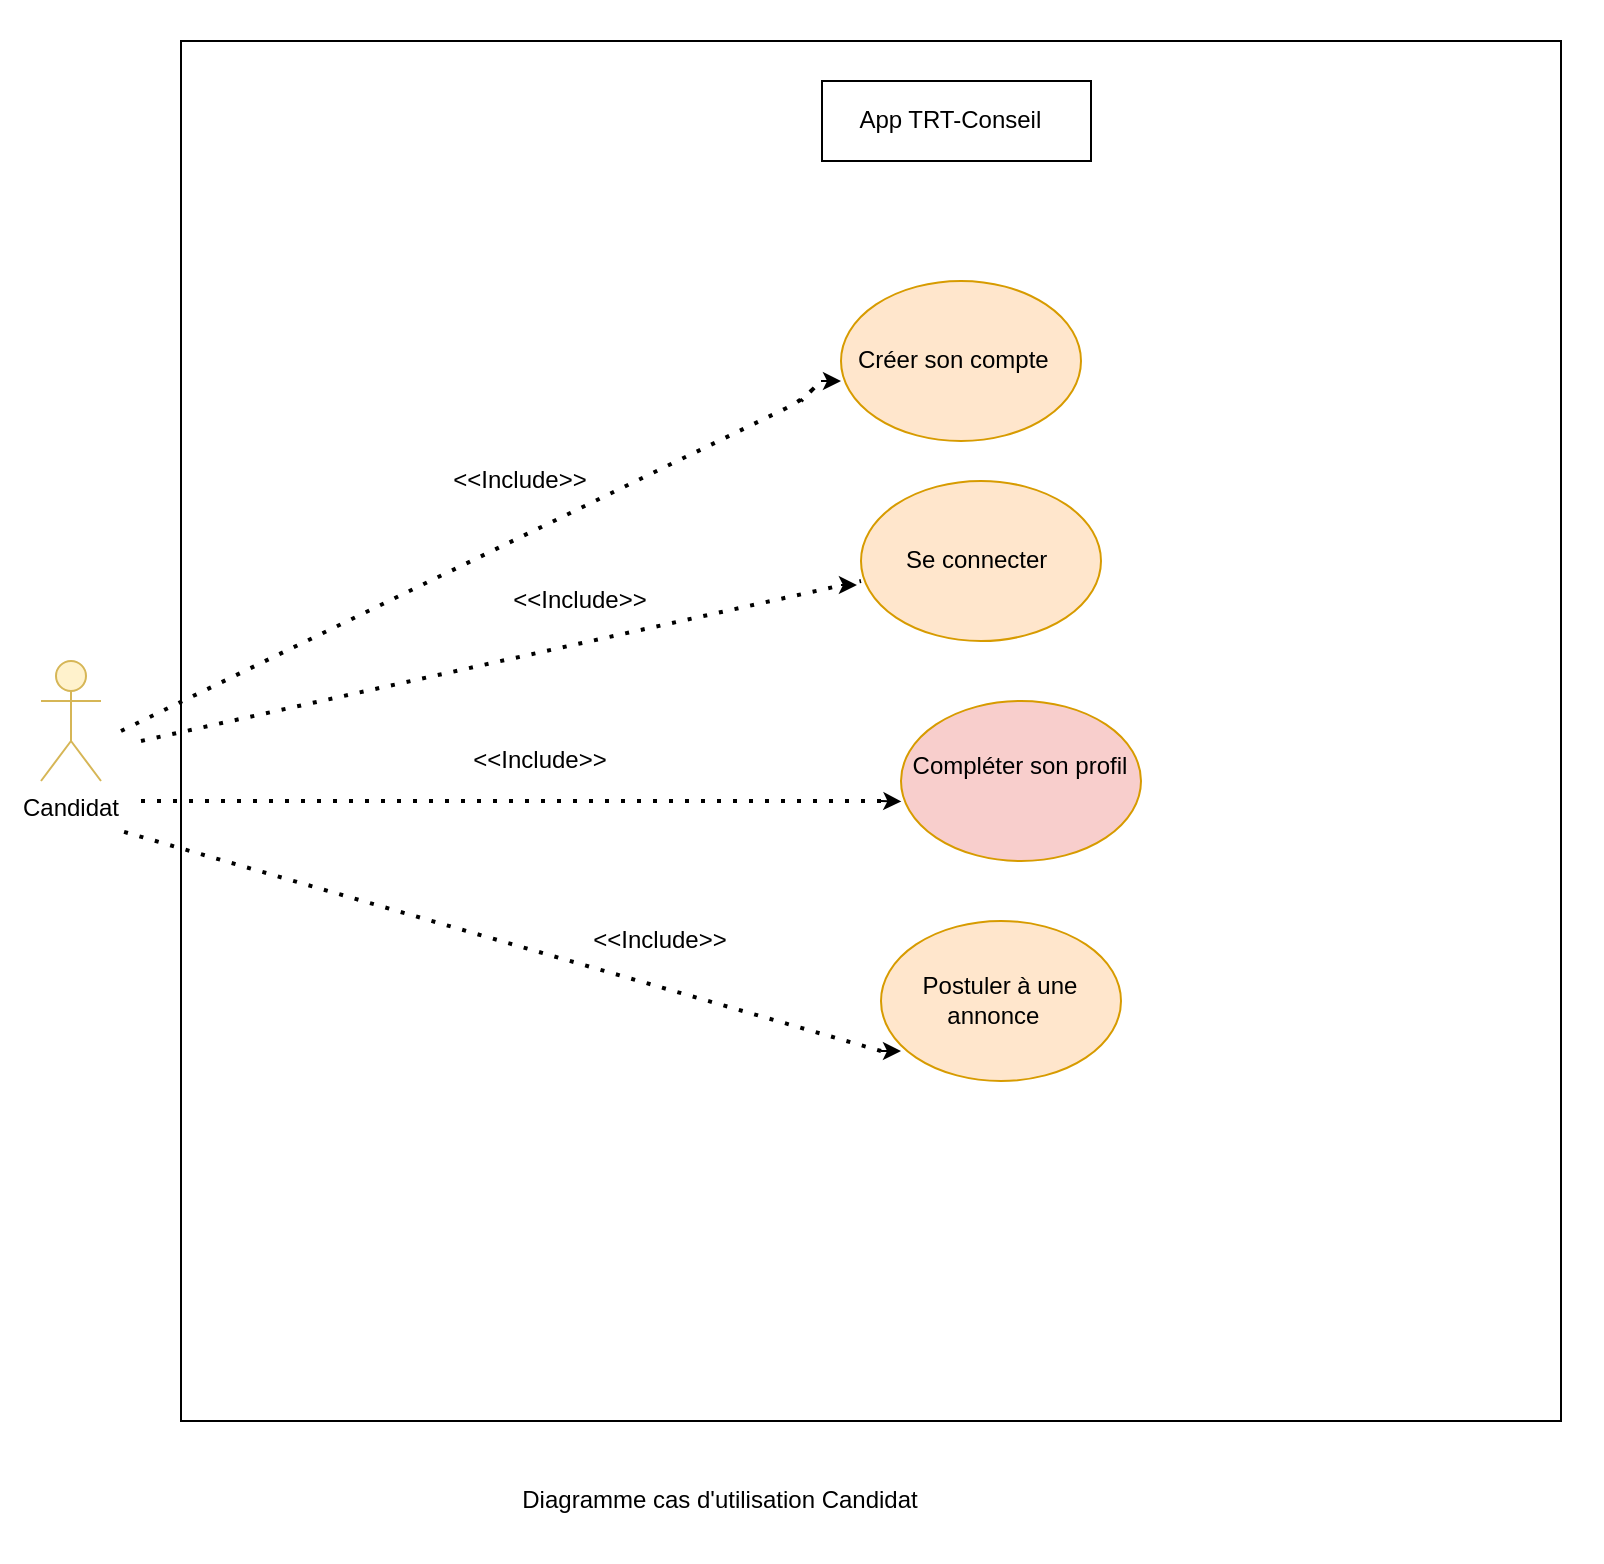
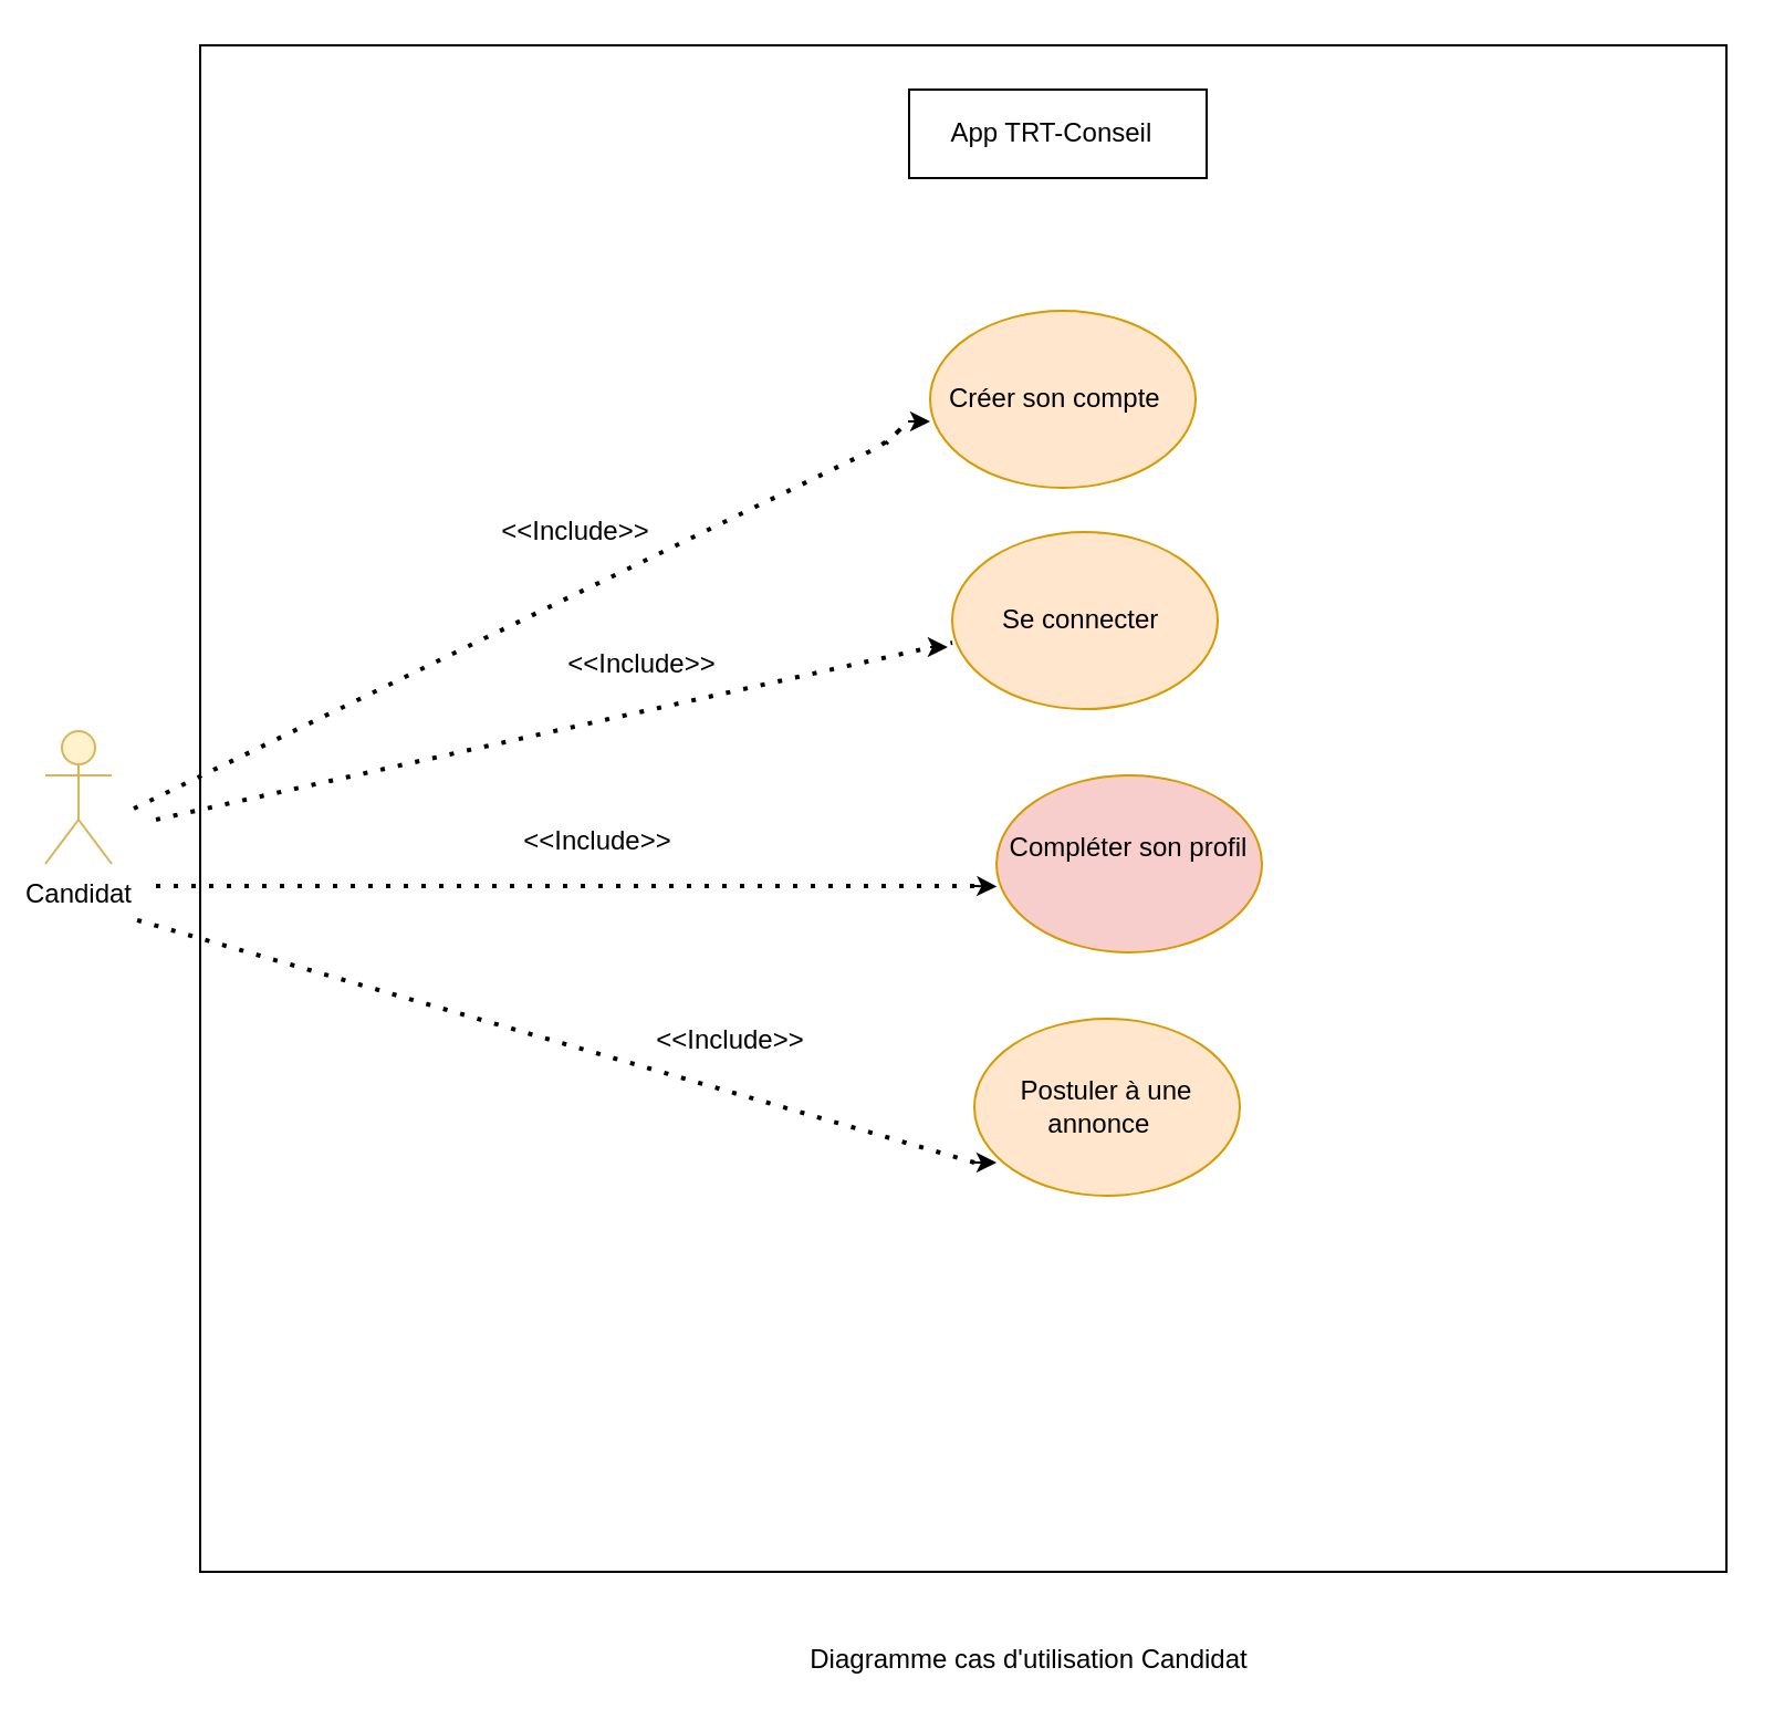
- <mxCell id="21" value="Diagramme cas d'utilisation Candidat" style="text;html=1;strokeColor=none;fillColor=none;align=center;verticalAlign=middle;whiteSpace=wrap;rounded=0;" vertex="1" parent="1"><mxGeometry x="235" y="740" width="250" height="20" as="geometry" /></mxCell>
+ <mxCell id="21" value="Diagramme cas d'utilisation Candidat" style="text;html=1;strokeColor=none;fillColor=none;align=center;verticalAlign=middle;whiteSpace=wrap;rounded=0;" vertex="1" parent="1"><mxGeometry x="340" y="740" width="250" height="20" as="geometry" /></mxCell>
